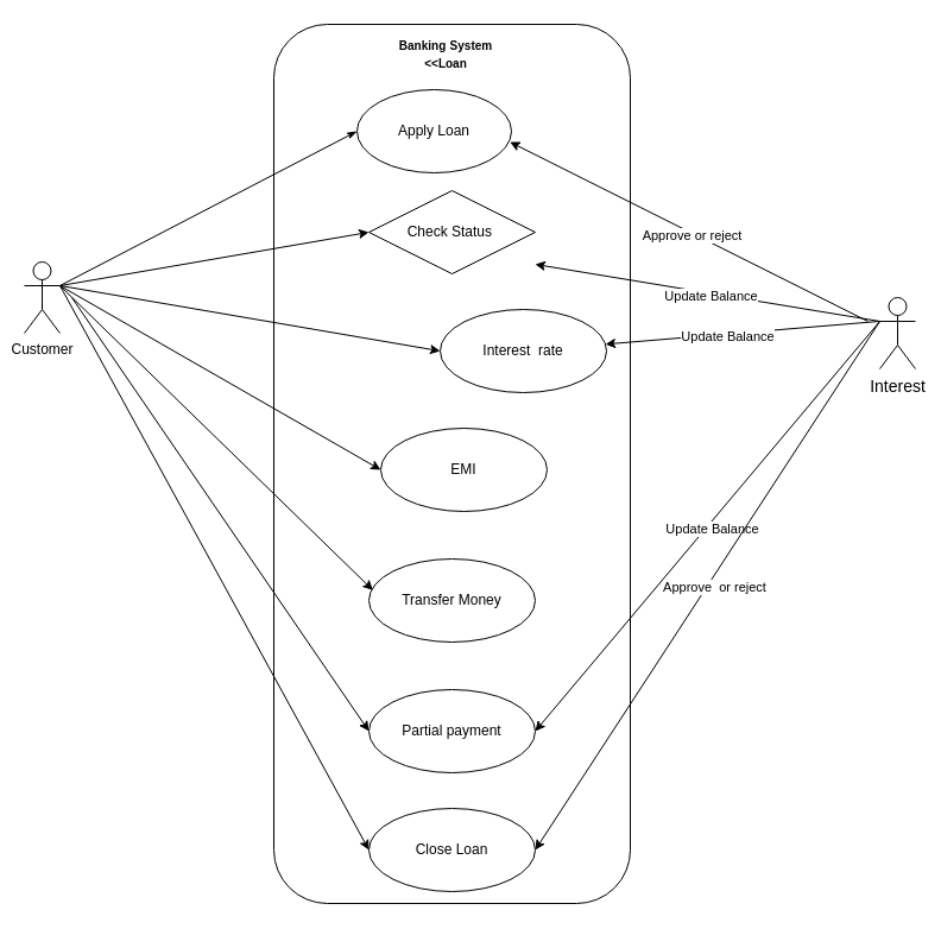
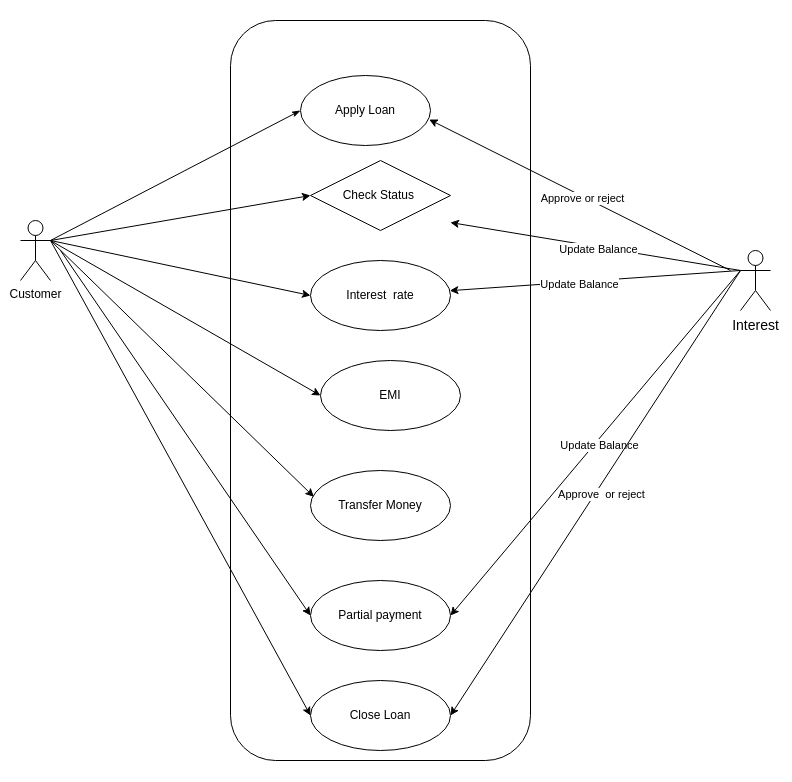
- <mxCell id="3" value="&lt;b&gt;&lt;font style=&quot;font-size: 10px;&quot;&gt;B&lt;font style=&quot;&quot;&gt;anking&lt;/font&gt;&lt;/font&gt; &lt;font style=&quot;font-size: 10px;&quot;&gt;System&lt;br&gt;&amp;lt;&amp;lt;Loan&lt;br&gt;&lt;/font&gt;&lt;/b&gt;" style="text;html=1;strokeColor=none;fillColor=none;align=center;verticalAlign=middle;whiteSpace=wrap;rounded=0;" vertex="1" parent="1"><mxGeometry x="326.25" y="30" width="97.5" height="30" as="geometry" /></mxCell>
- <mxCell id="8" value="Interest&amp;nbsp; rate" style="ellipse;whiteSpace=wrap;html=1;" vertex="1" parent="1"><mxGeometry x="370" y="260" width="140" height="70" as="geometry" /></mxCell>
+ <mxCell id="8" value="Interest&amp;nbsp; rate" style="ellipse;whiteSpace=wrap;html=1;" vertex="1" parent="1"><mxGeometry x="310" y="260" width="140" height="70" as="geometry" /></mxCell>
